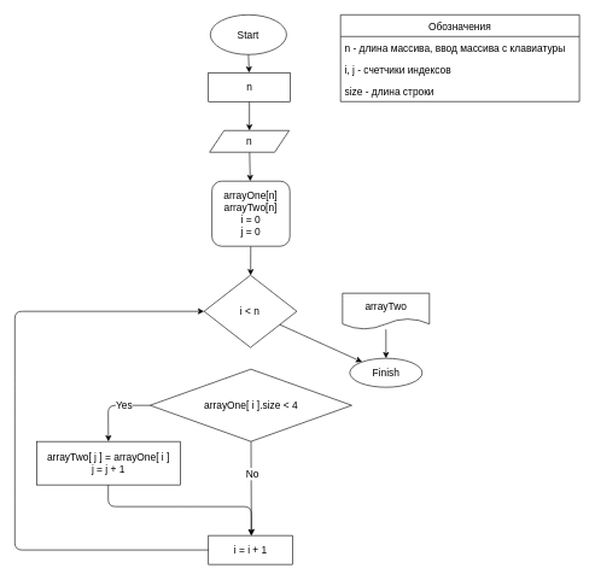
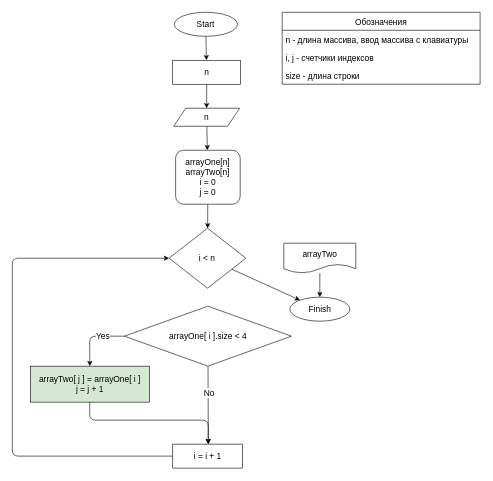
- <mxCell id="3" value="Start" style="ellipse;whiteSpace=wrap;html=1;fontSize=14;" vertex="1" parent="1"><mxGeometry x="290.13" y="20" width="105.25" height="55" as="geometry" /></mxCell>
+ <mxCell id="3" value="Start" style="ellipse;whiteSpace=wrap;html=1;fontSize=14;" vertex="1" parent="1"><mxGeometry x="290.13" y="20" width="105.25" height="40" as="geometry" /></mxCell>
- <mxCell id="20" value="arrayTwo[ j ] = arrayOne[ i ]&lt;br style=&quot;font-size: 14px;&quot;&gt;j = j + 1" style="rounded=0;whiteSpace=wrap;html=1;fontSize=14;" vertex="1" parent="1"><mxGeometry x="50" y="610" width="198.55" height="60" as="geometry" /></mxCell>
+ <mxCell id="20" value="arrayTwo[ j ] = arrayOne[ i ]&lt;br style=&quot;font-size: 14px;&quot;&gt;j = j + 1" style="rounded=0;whiteSpace=wrap;html=1;fontSize=14;fillColor=#d5e8d4;" vertex="1" parent="1"><mxGeometry x="50" y="610" width="198.55" height="60" as="geometry" /></mxCell>
